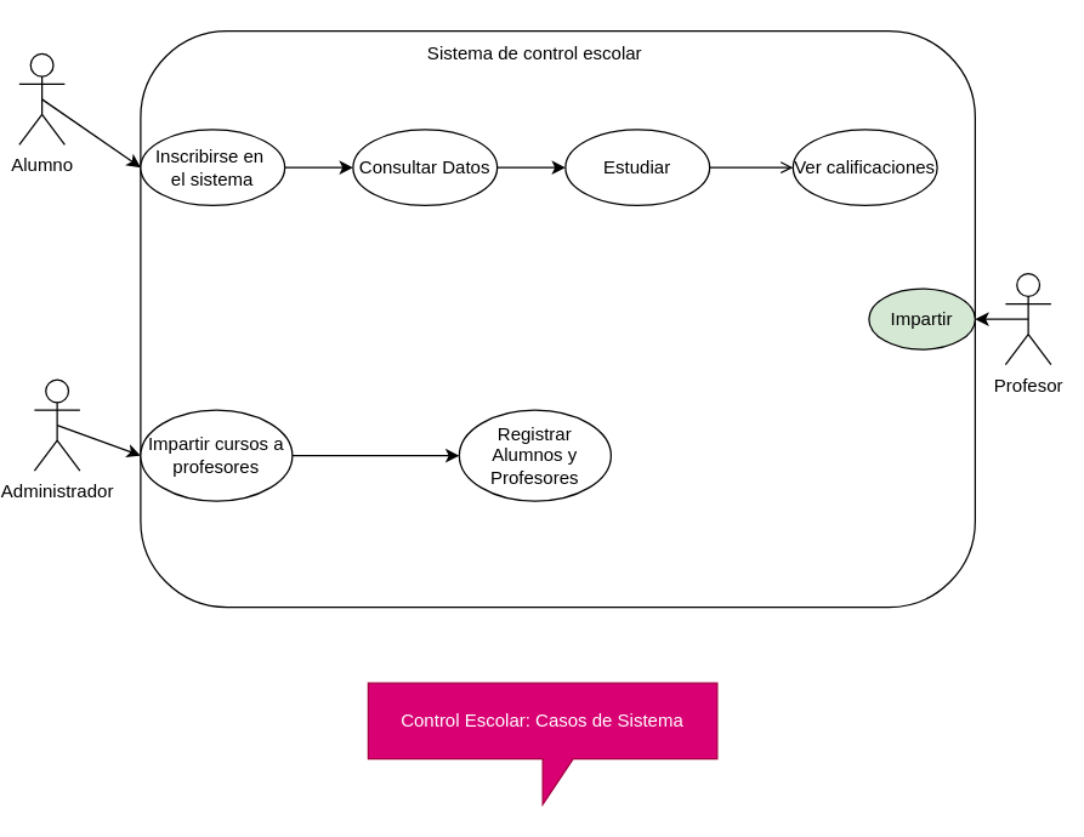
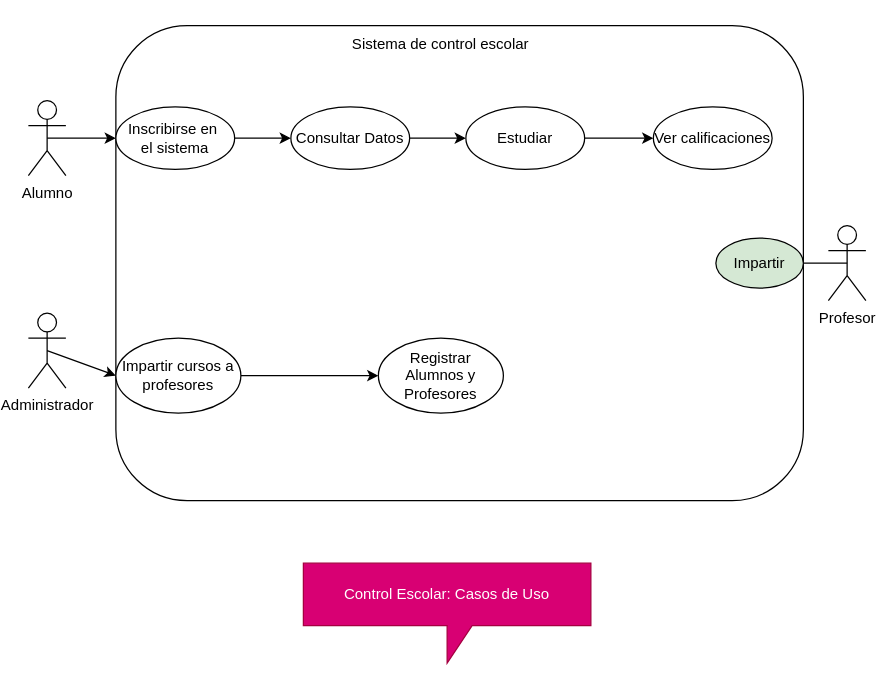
- <mxCell id="3" value="Alumno" style="shape=umlActor;verticalLabelPosition=bottom;verticalAlign=top;html=1;outlineConnect=0;" parent="1" vertex="1"><mxGeometry x="10" y="35" width="30" height="60" as="geometry" /></mxCell>
+ <mxCell id="3" value="Alumno" style="shape=umlActor;verticalLabelPosition=bottom;verticalAlign=top;html=1;outlineConnect=0;" parent="1" vertex="1"><mxGeometry x="20" y="80" width="30" height="60" as="geometry" /></mxCell>
- <mxCell id="13" value="" style="edgeStyle=none;html=1;endArrow=open;" parent="1" source="14" target="15" edge="1"><mxGeometry relative="1" as="geometry" /></mxCell>
+ <mxCell id="13" value="" style="edgeStyle=none;html=1;" parent="1" source="14" target="15" edge="1"><mxGeometry relative="1" as="geometry" /></mxCell>
- <mxCell id="4" style="edgeStyle=none;html=1;exitX=0.5;exitY=0.5;exitDx=0;exitDy=0;exitPerimeter=0;entryX=1;entryY=0.5;entryDx=0;entryDy=0;" parent="1" source="5" target="16" edge="1"><mxGeometry relative="1" as="geometry" /></mxCell>
+ <mxCell id="4" style="edgeStyle=none;html=1;exitX=0.5;exitY=0.5;exitDx=0;exitDy=0;exitPerimeter=0;entryX=1;entryY=0.5;entryDx=0;entryDy=0;endArrow=none;" parent="1" source="5" target="16" edge="1"><mxGeometry relative="1" as="geometry" /></mxCell>
- <mxCell id="21" value="Control Escolar: Casos de Sistema" style="shape=callout;whiteSpace=wrap;html=1;perimeter=calloutPerimeter;fillColor=#d80073;fontColor=#ffffff;strokeColor=#A50040;" parent="1" vertex="1"><mxGeometry x="240" y="450" width="230" height="80" as="geometry" /></mxCell>
+ <mxCell id="21" value="Control Escolar: Casos de Uso" style="shape=callout;whiteSpace=wrap;html=1;perimeter=calloutPerimeter;fillColor=#d80073;fontColor=#ffffff;strokeColor=#A50040;" parent="1" vertex="1"><mxGeometry x="240" y="450" width="230" height="80" as="geometry" /></mxCell>
